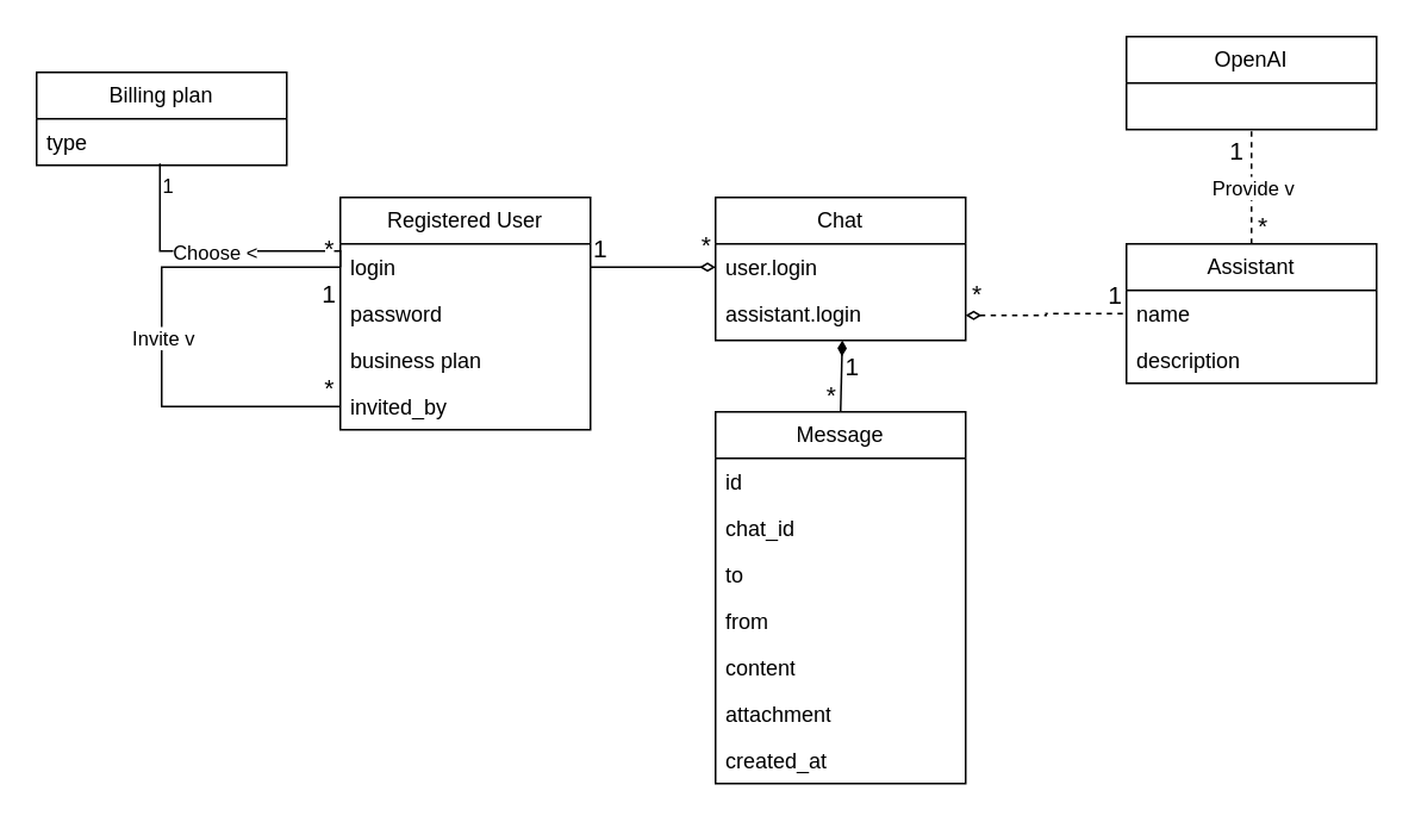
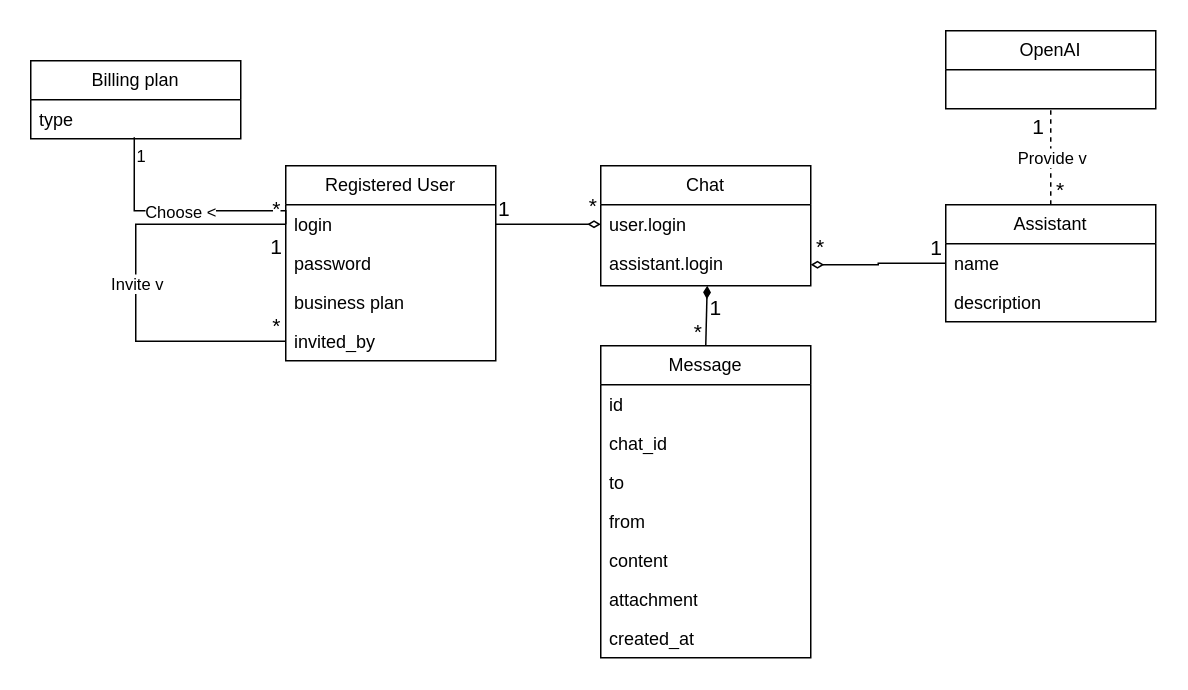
- <mxCell id="37" value="" style="endArrow=none;html=1;rounded=0;endFill=0;edgeStyle=orthogonalEdgeStyle;entryX=0;entryY=0.5;entryDx=0;entryDy=0;exitX=1;exitY=0.5;exitDx=0;exitDy=0;startArrow=diamondThin;startFill=0;dashed=1;" parent="1" source="30" target="20" edge="1"><mxGeometry relative="1" as="geometry"><mxPoint x="620" y="180" as="sourcePoint" /><mxPoint x="780" y="180" as="targetPoint" /></mxGeometry></mxCell>
+ <mxCell id="37" value="" style="endArrow=none;html=1;rounded=0;endFill=0;edgeStyle=orthogonalEdgeStyle;entryX=0;entryY=0.5;entryDx=0;entryDy=0;exitX=1;exitY=0.5;exitDx=0;exitDy=0;startArrow=diamondThin;startFill=0;" parent="1" source="30" target="20" edge="1"><mxGeometry relative="1" as="geometry"><mxPoint x="620" y="180" as="sourcePoint" /><mxPoint x="780" y="180" as="targetPoint" /></mxGeometry></mxCell>
